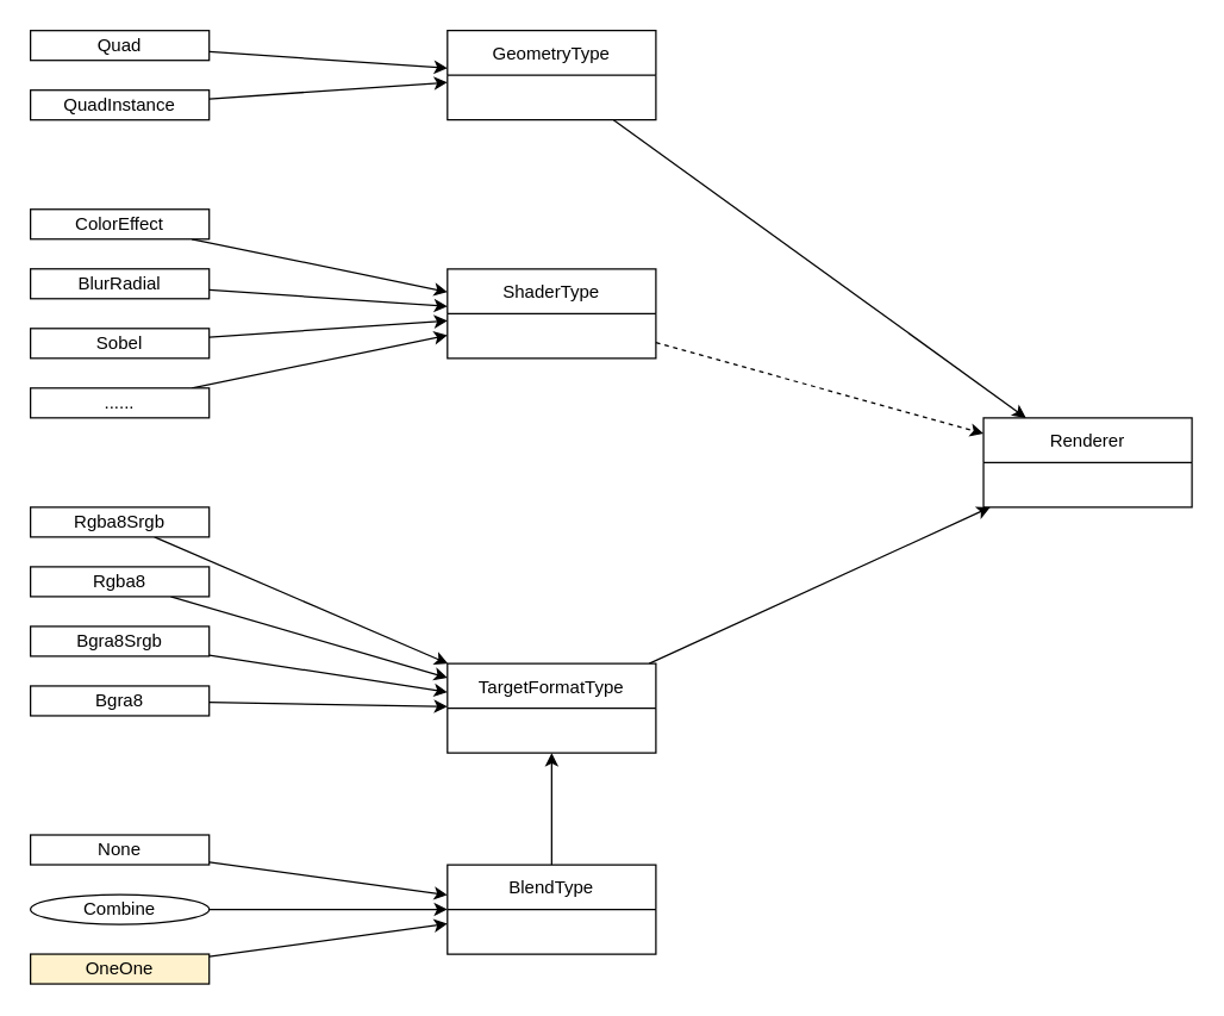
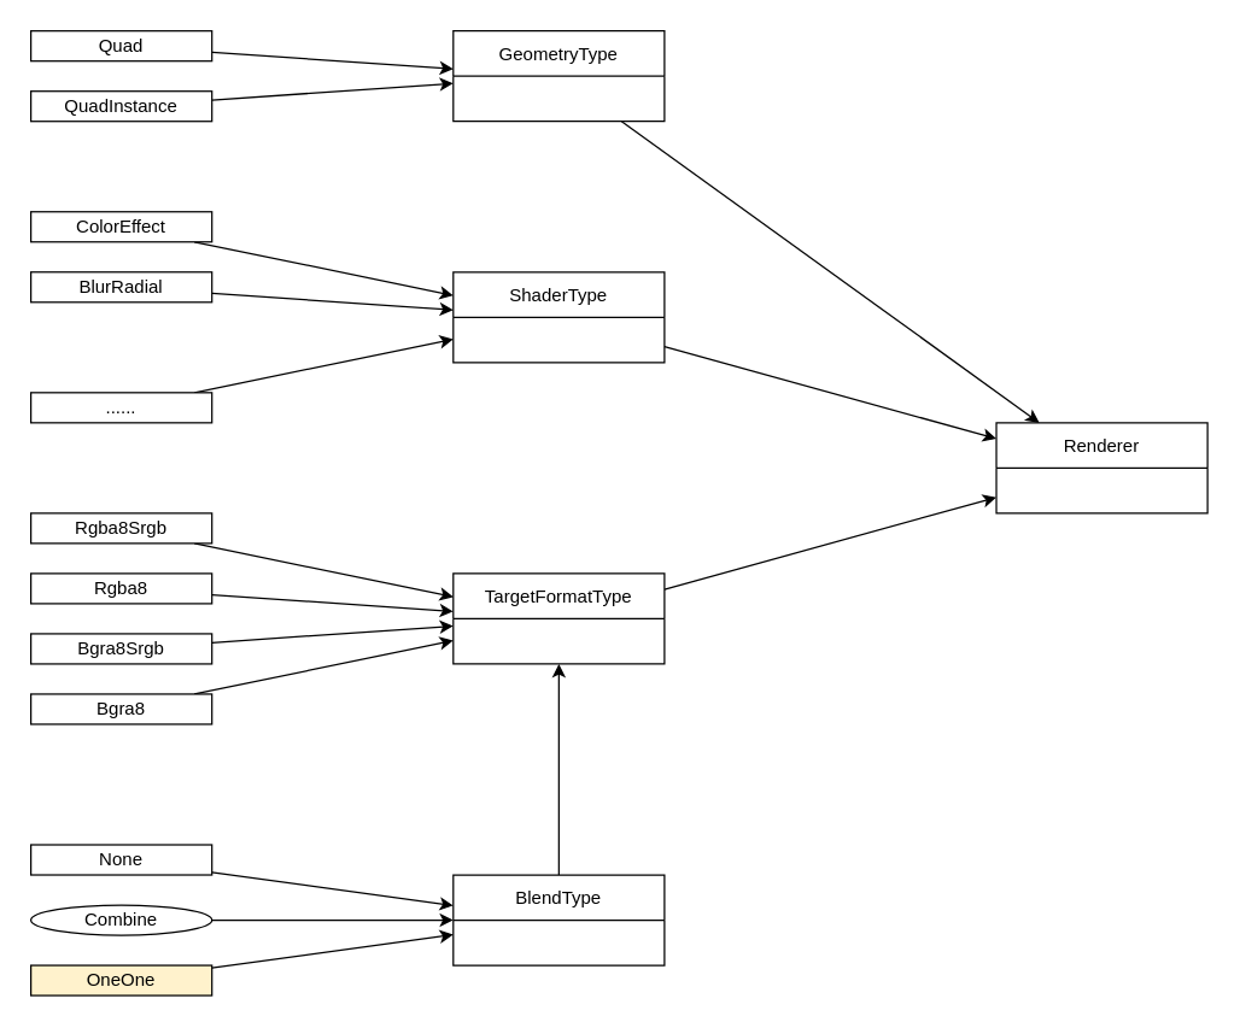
- <mxCell id="19" style="edgeStyle=none;html=1;" edge="1" parent="1" source="20" target="6"><mxGeometry relative="1" as="geometry" /></mxCell>
- <mxCell id="20" value="Sobel" style="rounded=0;whiteSpace=wrap;html=1;" vertex="1" parent="1"><mxGeometry x="20" y="220" width="120" height="20" as="geometry" /></mxCell>
- <mxCell id="5" style="edgeStyle=none;html=1;dashed=1;" edge="1" parent="1" source="6" target="2"><mxGeometry relative="1" as="geometry" /></mxCell>
+ <mxCell id="5" style="edgeStyle=none;html=1;" edge="1" parent="1" source="6" target="2"><mxGeometry relative="1" as="geometry" /></mxCell>
- <mxCell id="8" value="TargetFormatType" style="swimlane;fontStyle=0;childLayout=stackLayout;horizontal=1;startSize=30;horizontalStack=0;resizeParent=1;resizeParentMax=0;resizeLast=0;collapsible=1;marginBottom=0;" vertex="1" parent="1"><mxGeometry x="300" y="445" width="140" height="60" as="geometry" /></mxCell>
+ <mxCell id="8" value="TargetFormatType" style="swimlane;fontStyle=0;childLayout=stackLayout;horizontal=1;startSize=30;horizontalStack=0;resizeParent=1;resizeParentMax=0;resizeLast=0;collapsible=1;marginBottom=0;" vertex="1" parent="1"><mxGeometry x="300" y="380" width="140" height="60" as="geometry" /></mxCell>
